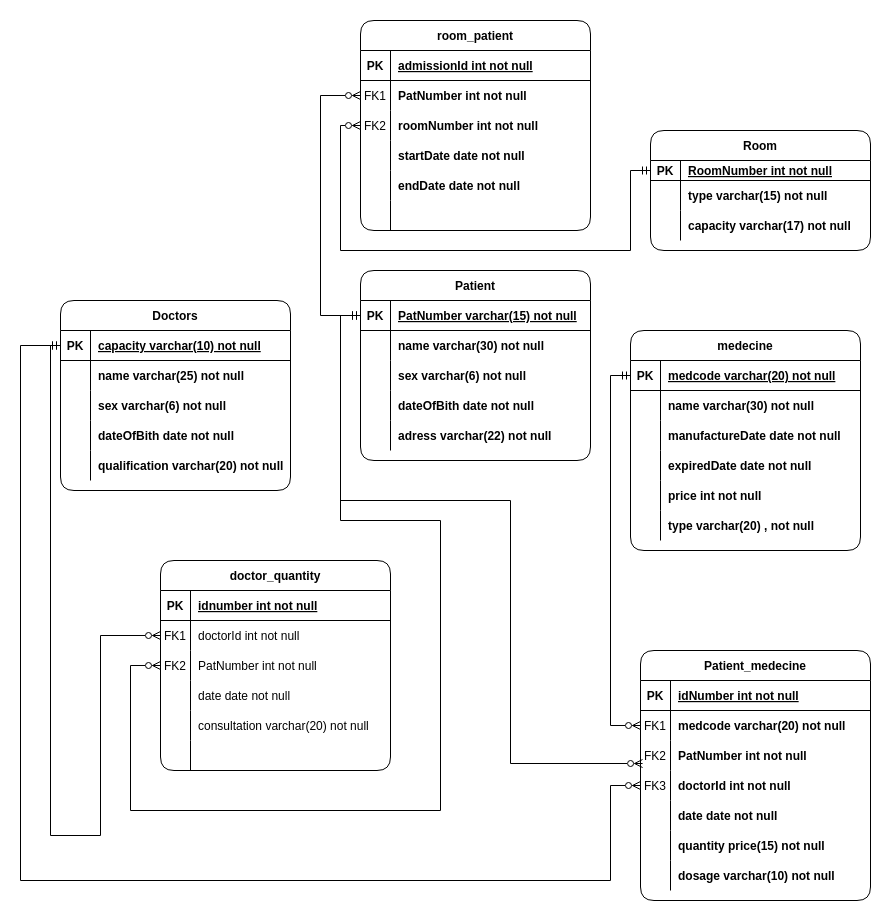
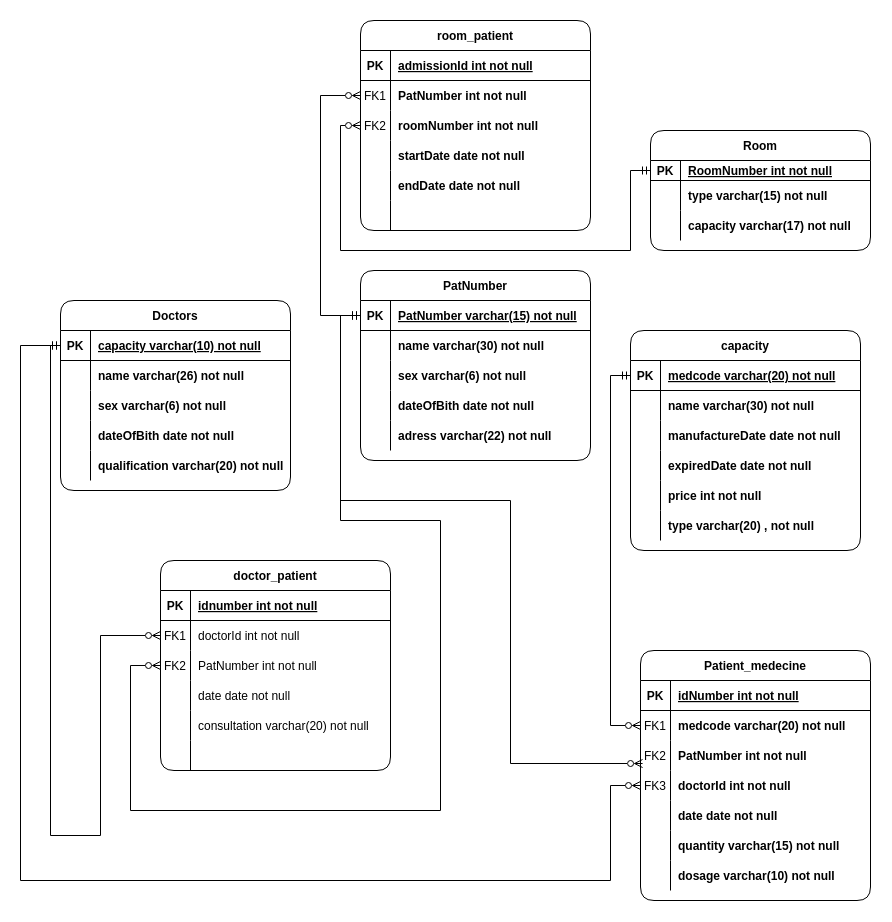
- <mxCell id="18" value="Patient" style="shape=table;startSize=30;container=1;collapsible=1;childLayout=tableLayout;fixedRows=1;rowLines=0;fontStyle=1;align=center;resizeLast=1;rounded=1;shadow=0;sketch=0;" vertex="1" parent="1"><mxGeometry x="360" y="270" width="230" height="190" as="geometry" /></mxCell>
+ <mxCell id="18" value="PatNumber" style="shape=table;startSize=30;container=1;collapsible=1;childLayout=tableLayout;fixedRows=1;rowLines=0;fontStyle=1;align=center;resizeLast=1;rounded=1;shadow=0;sketch=0;" vertex="1" parent="1"><mxGeometry x="360" y="270" width="230" height="190" as="geometry" /></mxCell>
- <mxCell id="44" value="medecine" style="shape=table;startSize=30;container=1;collapsible=1;childLayout=tableLayout;fixedRows=1;rowLines=0;fontStyle=1;align=center;resizeLast=1;rounded=1;shadow=0;sketch=0;" vertex="1" parent="1"><mxGeometry x="630" y="330" width="230" height="220" as="geometry" /></mxCell>
+ <mxCell id="44" value="capacity" style="shape=table;startSize=30;container=1;collapsible=1;childLayout=tableLayout;fixedRows=1;rowLines=0;fontStyle=1;align=center;resizeLast=1;rounded=1;shadow=0;sketch=0;" vertex="1" parent="1"><mxGeometry x="630" y="330" width="230" height="220" as="geometry" /></mxCell>
- <mxCell id="8" value="name varchar(25) not null" style="shape=partialRectangle;connectable=0;fillColor=none;top=0;left=0;bottom=0;right=0;align=left;spacingLeft=6;overflow=hidden;fontStyle=1" vertex="1" parent="6"><mxGeometry x="30" width="200" height="30" as="geometry"><mxRectangle width="200" height="30" as="alternateBounds" /></mxGeometry></mxCell>
+ <mxCell id="8" value="name varchar(26) not null" style="shape=partialRectangle;connectable=0;fillColor=none;top=0;left=0;bottom=0;right=0;align=left;spacingLeft=6;overflow=hidden;fontStyle=1" vertex="1" parent="6"><mxGeometry x="30" width="200" height="30" as="geometry"><mxRectangle width="200" height="30" as="alternateBounds" /></mxGeometry></mxCell>
- <mxCell id="85" value="doctor_quantity" style="shape=table;startSize=30;container=1;collapsible=1;childLayout=tableLayout;fixedRows=1;rowLines=0;fontStyle=1;align=center;resizeLast=1;rounded=1;shadow=0;sketch=0;" vertex="1" parent="1"><mxGeometry x="160" y="560" width="230" height="210" as="geometry" /></mxCell>
+ <mxCell id="85" value="doctor_patient" style="shape=table;startSize=30;container=1;collapsible=1;childLayout=tableLayout;fixedRows=1;rowLines=0;fontStyle=1;align=center;resizeLast=1;rounded=1;shadow=0;sketch=0;" vertex="1" parent="1"><mxGeometry x="160" y="560" width="230" height="210" as="geometry" /></mxCell>
- <mxCell id="81" value="quantity price(15) not null" style="shape=partialRectangle;connectable=0;fillColor=none;top=0;left=0;bottom=0;right=0;align=left;spacingLeft=6;overflow=hidden;fontStyle=1" vertex="1" parent="79"><mxGeometry x="30" width="200" height="30" as="geometry"><mxRectangle width="200" height="30" as="alternateBounds" /></mxGeometry></mxCell>
+ <mxCell id="81" value="quantity varchar(15) not null" style="shape=partialRectangle;connectable=0;fillColor=none;top=0;left=0;bottom=0;right=0;align=left;spacingLeft=6;overflow=hidden;fontStyle=1" vertex="1" parent="79"><mxGeometry x="30" width="200" height="30" as="geometry"><mxRectangle width="200" height="30" as="alternateBounds" /></mxGeometry></mxCell>
